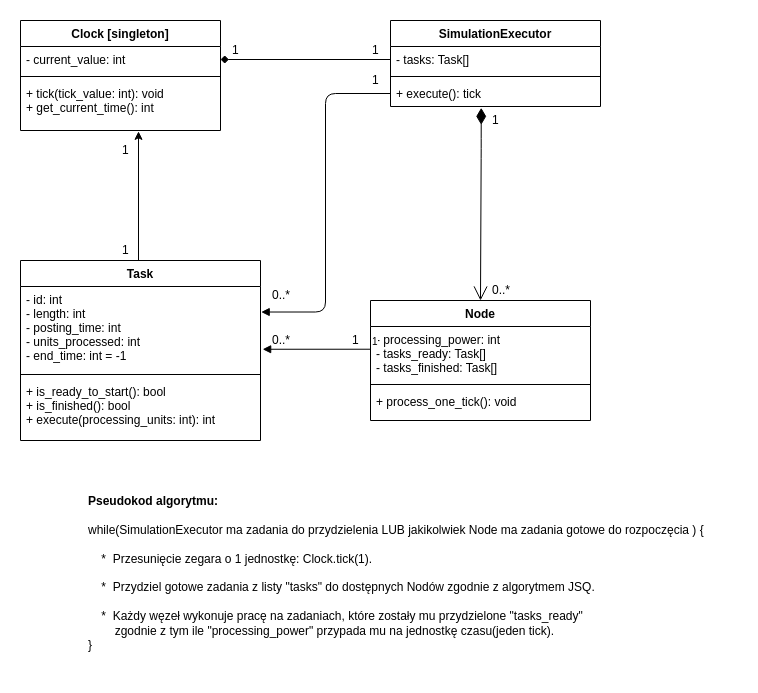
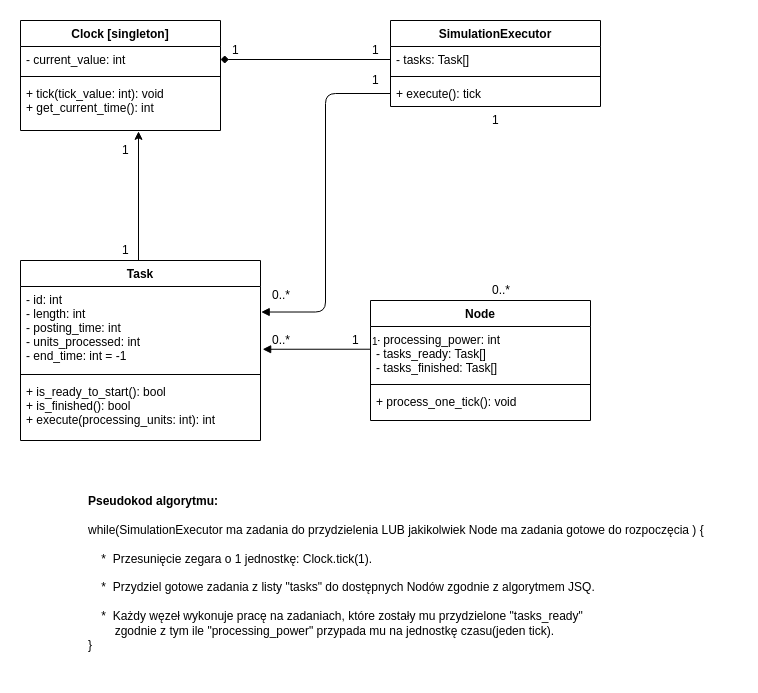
- <mxCell id="19" value="" style="endArrow=open;html=1;endSize=12;startArrow=diamondThin;startSize=14;startFill=1;edgeStyle=orthogonalEdgeStyle;align=left;verticalAlign=bottom;exitX=0.432;exitY=1.053;exitDx=0;exitDy=0;exitPerimeter=0;entryX=0.5;entryY=0;entryDx=0;entryDy=0;" parent="1" source="9" target="10" edge="1"><mxGeometry x="-0.765" y="9" relative="1" as="geometry"><mxPoint x="450" y="147.5" as="sourcePoint" /><mxPoint x="610" y="147.5" as="targetPoint" /><Array as="points"><mxPoint x="480" y="148" /></Array><mxPoint as="offset" /></mxGeometry></mxCell>
